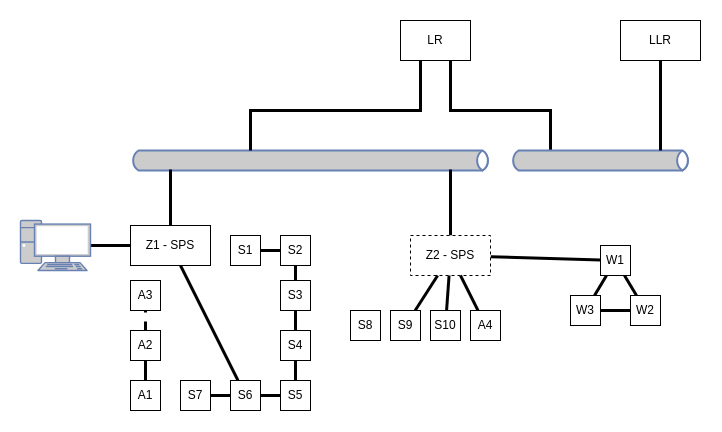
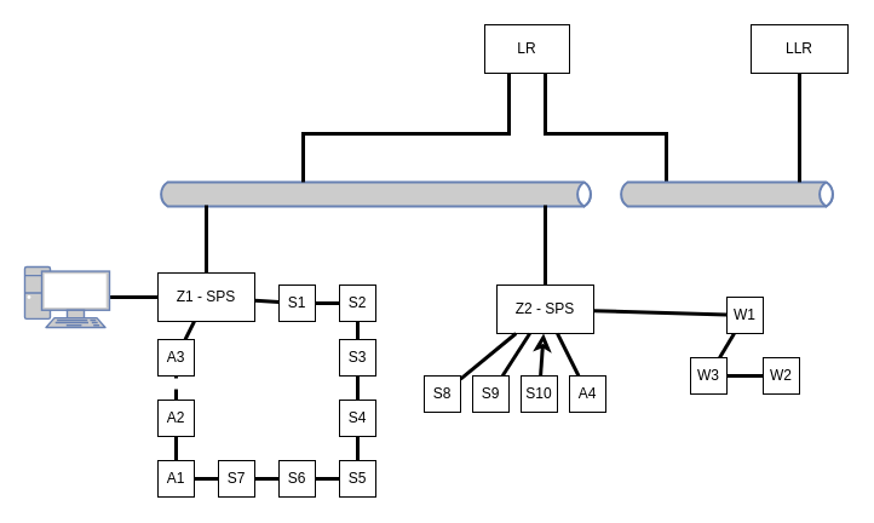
- <mxCell id="43" value="Z2 - SPS" style="rounded=0;whiteSpace=wrap;html=1;dashed=1;" vertex="1" parent="1"><mxGeometry x="410" y="235" width="80" height="40" as="geometry" /></mxCell>
+ <mxCell id="43" value="Z2 - SPS" style="rounded=0;whiteSpace=wrap;html=1;" vertex="1" parent="1"><mxGeometry x="410" y="235" width="80" height="40" as="geometry" /></mxCell>
+ <mxCell id="11" style="edgeStyle=none;rounded=0;orthogonalLoop=1;jettySize=auto;html=1;endArrow=none;endFill=0;strokeWidth=3;" edge="1" parent="1" source="13" target="32"><mxGeometry relative="1" as="geometry" /></mxCell>
- <mxCell id="48" style="edgeStyle=none;rounded=0;orthogonalLoop=1;jettySize=auto;html=1;endArrow=none;endFill=0;strokeWidth=3;" edge="1" parent="1" source="49" target="43"><mxGeometry relative="1" as="geometry" /></mxCell>
+ <mxCell id="48" style="edgeStyle=none;rounded=0;orthogonalLoop=1;jettySize=auto;html=1;endArrow=classic;endFill=0;strokeWidth=3;" edge="1" parent="1" source="49" target="43"><mxGeometry relative="1" as="geometry" /></mxCell>
- <mxCell id="35" style="edgeStyle=none;rounded=0;orthogonalLoop=1;jettySize=auto;html=1;endArrow=none;endFill=0;strokeWidth=3;" edge="1" parent="1" source="37" target="39"><mxGeometry relative="1" as="geometry" /></mxCell>
+ <mxCell id="44" style="edgeStyle=none;rounded=0;orthogonalLoop=1;jettySize=auto;html=1;endArrow=none;endFill=0;strokeWidth=3;" edge="1" parent="1" source="45" target="43"><mxGeometry relative="1" as="geometry" /></mxCell>
- <mxCell id="10" style="edgeStyle=none;rounded=0;orthogonalLoop=1;jettySize=auto;html=1;endArrow=none;endFill=0;strokeWidth=3;" edge="1" parent="1" source="13" target="25"><mxGeometry relative="1" as="geometry" /></mxCell>
+ <mxCell id="10" style="edgeStyle=none;rounded=0;orthogonalLoop=1;jettySize=auto;html=1;endArrow=none;endFill=0;strokeWidth=3;" edge="1" parent="1" source="13" target="15"><mxGeometry relative="1" as="geometry" /></mxCell>
+ <mxCell id="26" style="edgeStyle=none;rounded=0;orthogonalLoop=1;jettySize=auto;html=1;endArrow=none;endFill=0;strokeWidth=3;" edge="1" parent="1" source="27" target="29"><mxGeometry relative="1" as="geometry" /></mxCell>
